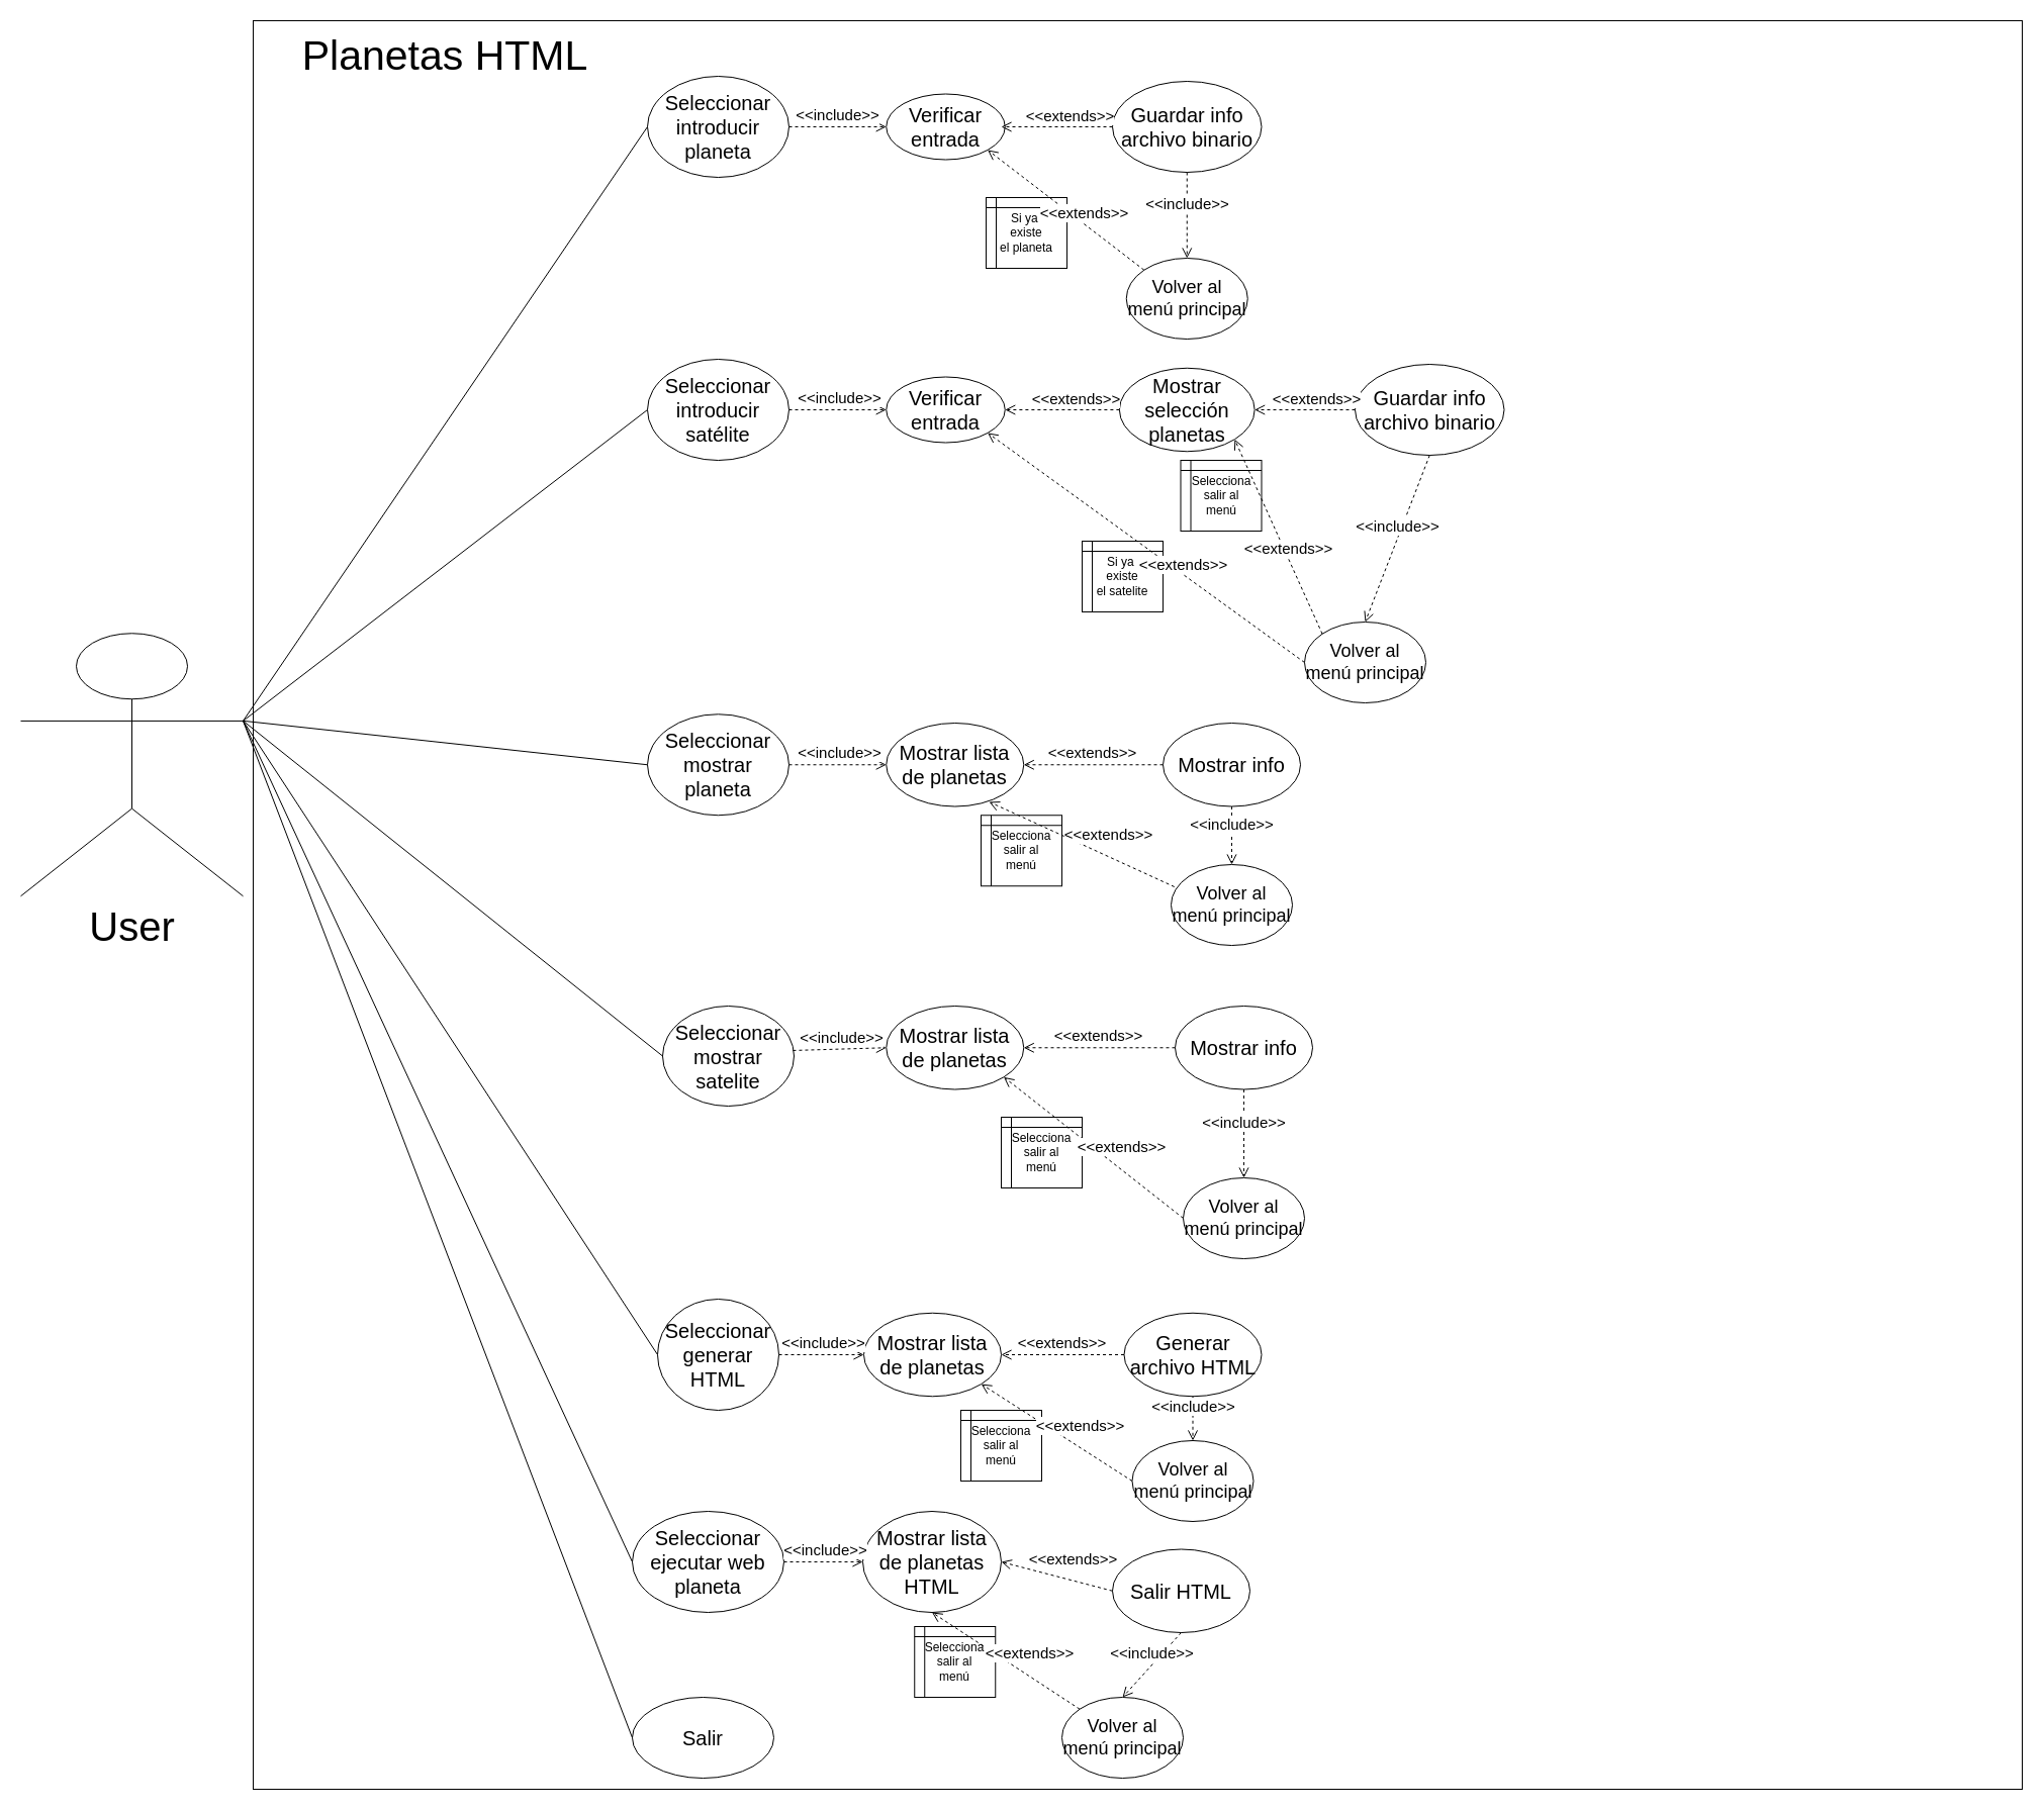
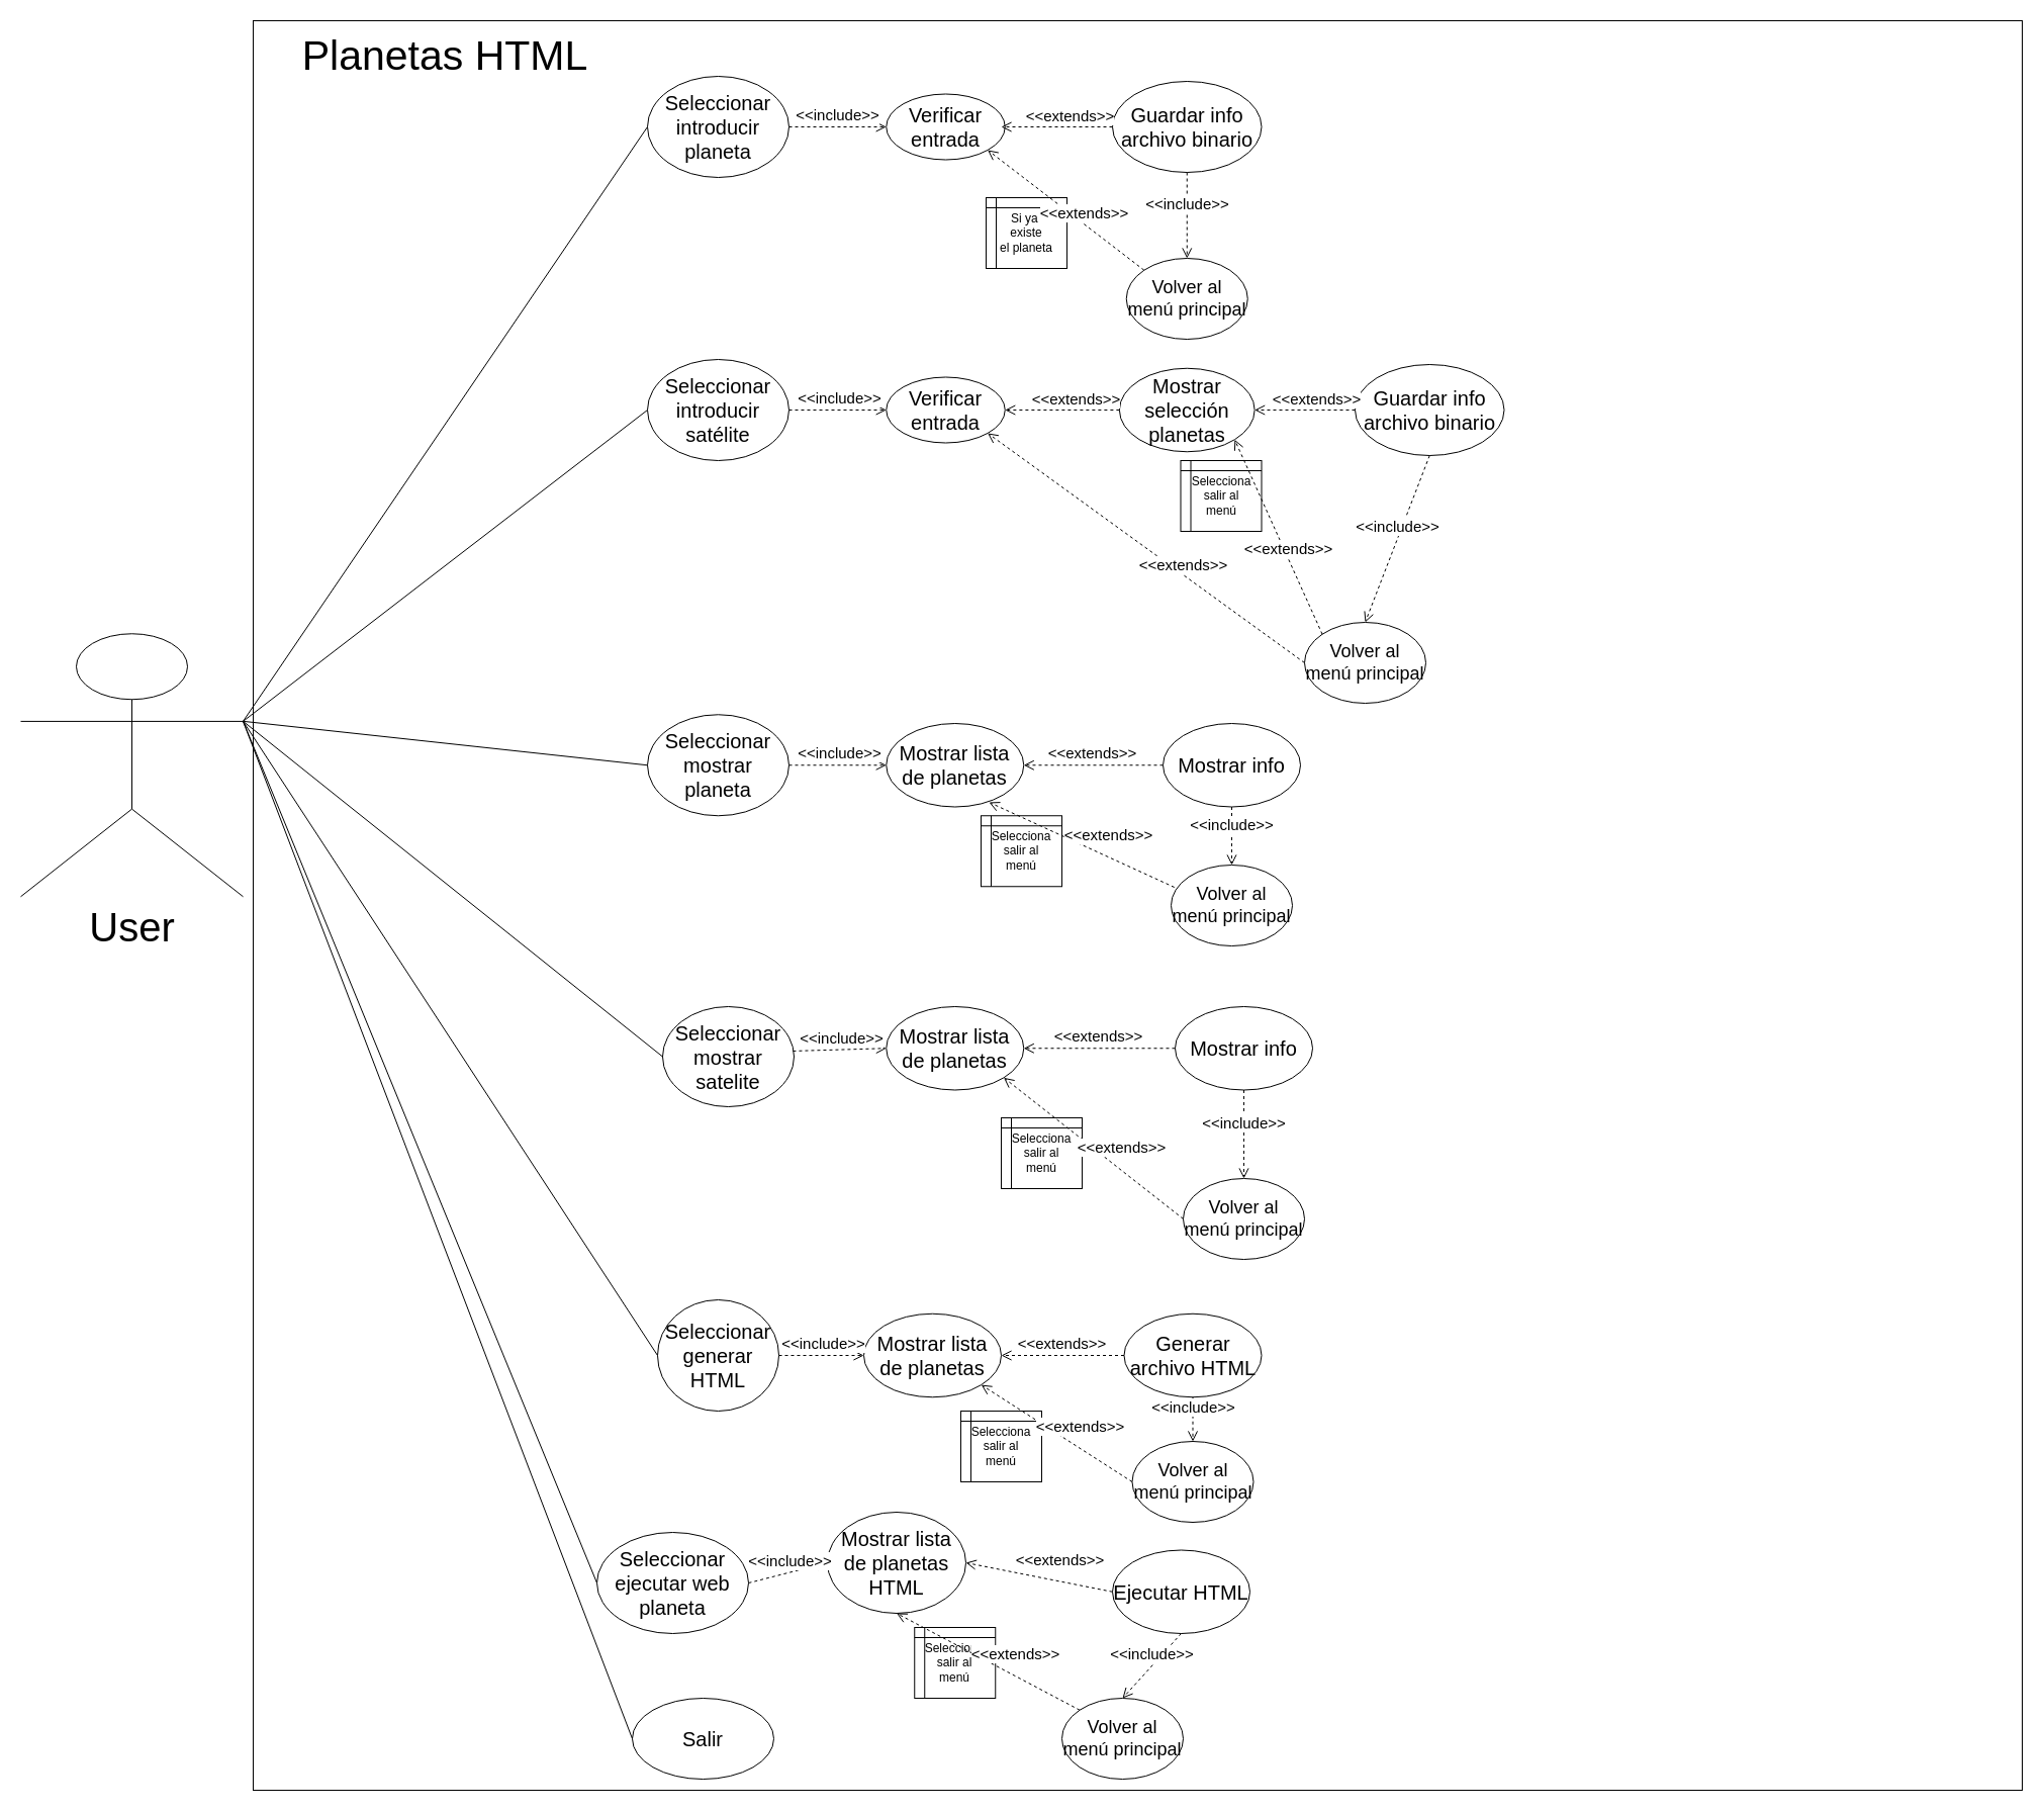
- <mxCell id="26" value="Si ya&amp;nbsp;&lt;br&gt;existe&lt;br&gt;el satelite" style="shape=internalStorage;whiteSpace=wrap;html=1;backgroundOutline=1;dx=10;dy=10;" vertex="1" parent="1"><mxGeometry x="1070" y="535" width="80" height="70" as="geometry" /></mxCell>
- <mxCell id="10" value="&lt;font style=&quot;font-size: 20px&quot;&gt;Seleccionar ejecutar web planeta&lt;/font&gt;" style="ellipse;whiteSpace=wrap;html=1;" vertex="1" parent="1"><mxGeometry x="625" y="1495" width="150" height="100" as="geometry" /></mxCell>
+ <mxCell id="10" value="&lt;font style=&quot;font-size: 20px&quot;&gt;Seleccionar ejecutar web planeta&lt;/font&gt;" style="ellipse;whiteSpace=wrap;html=1;" vertex="1" parent="1"><mxGeometry x="590" y="1515" width="150" height="100" as="geometry" /></mxCell>
- <mxCell id="53" value="&lt;font style=&quot;font-size: 20px&quot;&gt;Mostrar lista de planetas&lt;br&gt;HTML&lt;br&gt;&lt;/font&gt;" style="ellipse;whiteSpace=wrap;html=1;" vertex="1" parent="1"><mxGeometry x="853" y="1495" width="137" height="100" as="geometry" /></mxCell>
+ <mxCell id="53" value="&lt;font style=&quot;font-size: 20px&quot;&gt;Mostrar lista de planetas&lt;br&gt;HTML&lt;br&gt;&lt;/font&gt;" style="ellipse;whiteSpace=wrap;html=1;" vertex="1" parent="1"><mxGeometry x="818" y="1495" width="137" height="100" as="geometry" /></mxCell>
- <mxCell id="55" value="&lt;font style=&quot;font-size: 20px&quot;&gt;Salir HTML&lt;/font&gt;" style="ellipse;whiteSpace=wrap;html=1;" vertex="1" parent="1"><mxGeometry x="1100" y="1532.5" width="136" height="82.5" as="geometry" /></mxCell>
+ <mxCell id="55" value="&lt;font style=&quot;font-size: 20px&quot;&gt;Ejecutar HTML&lt;/font&gt;" style="ellipse;whiteSpace=wrap;html=1;" vertex="1" parent="1"><mxGeometry x="1100" y="1532.5" width="136" height="82.5" as="geometry" /></mxCell>
